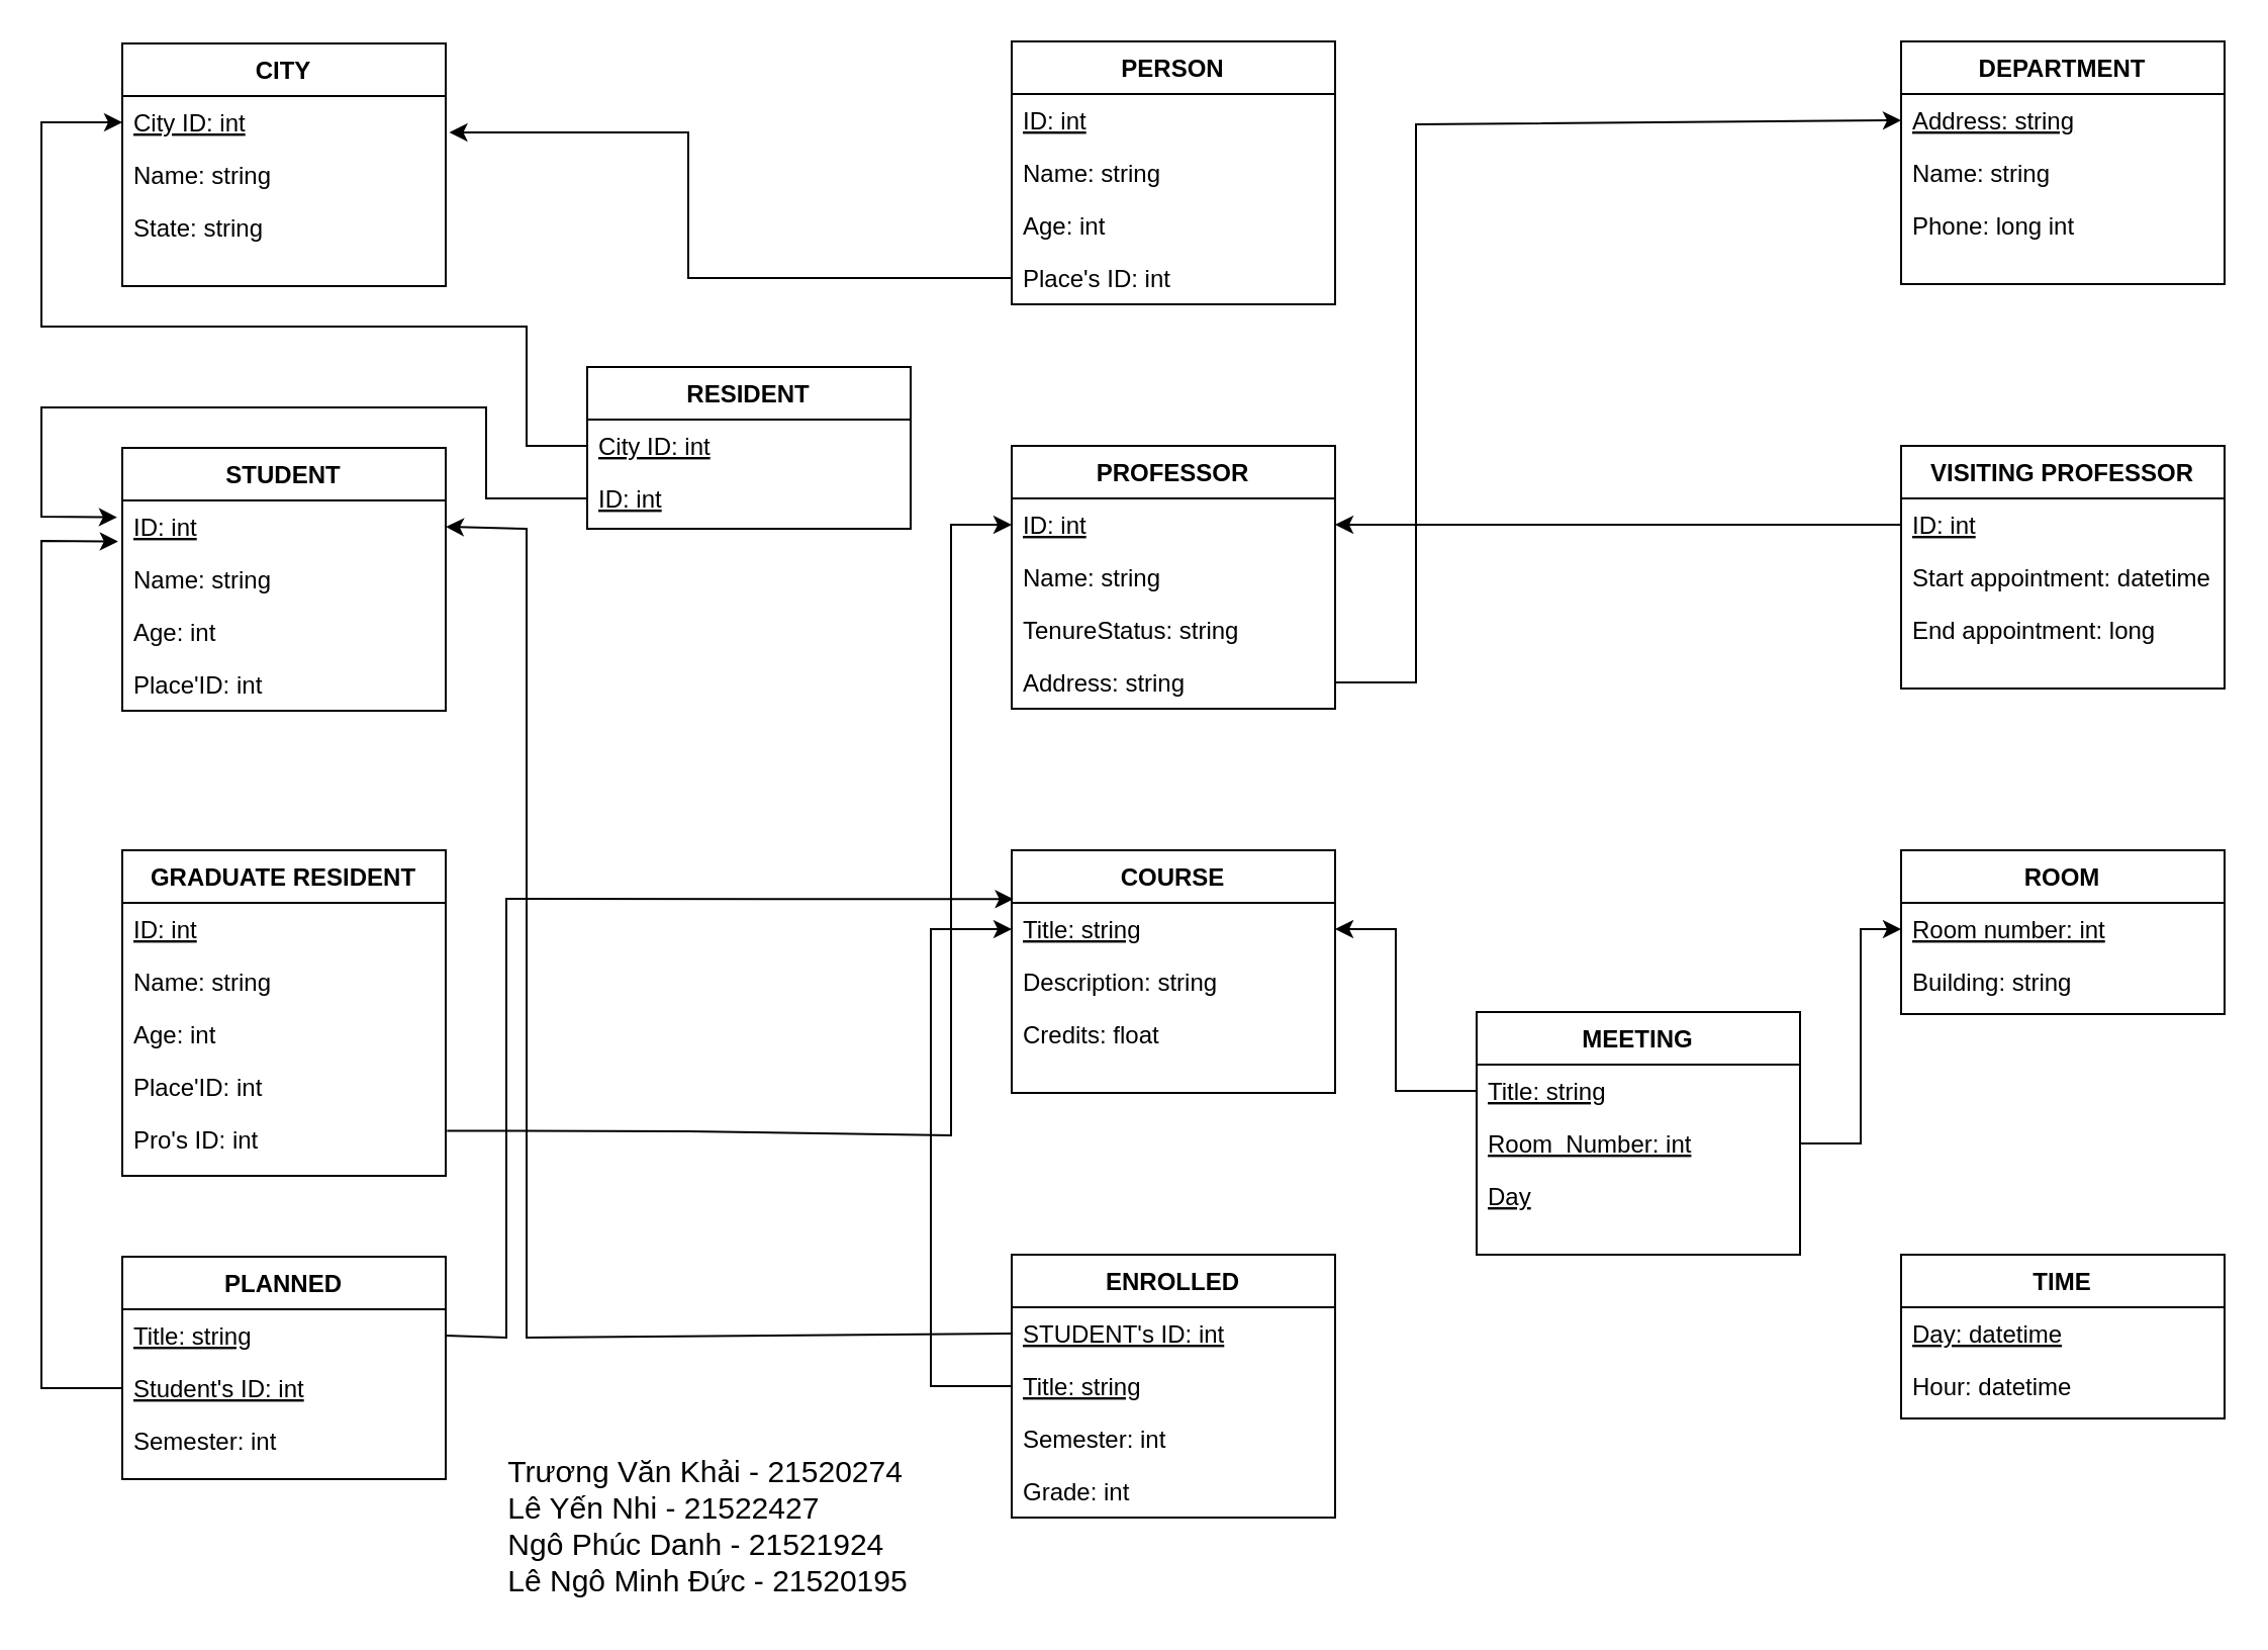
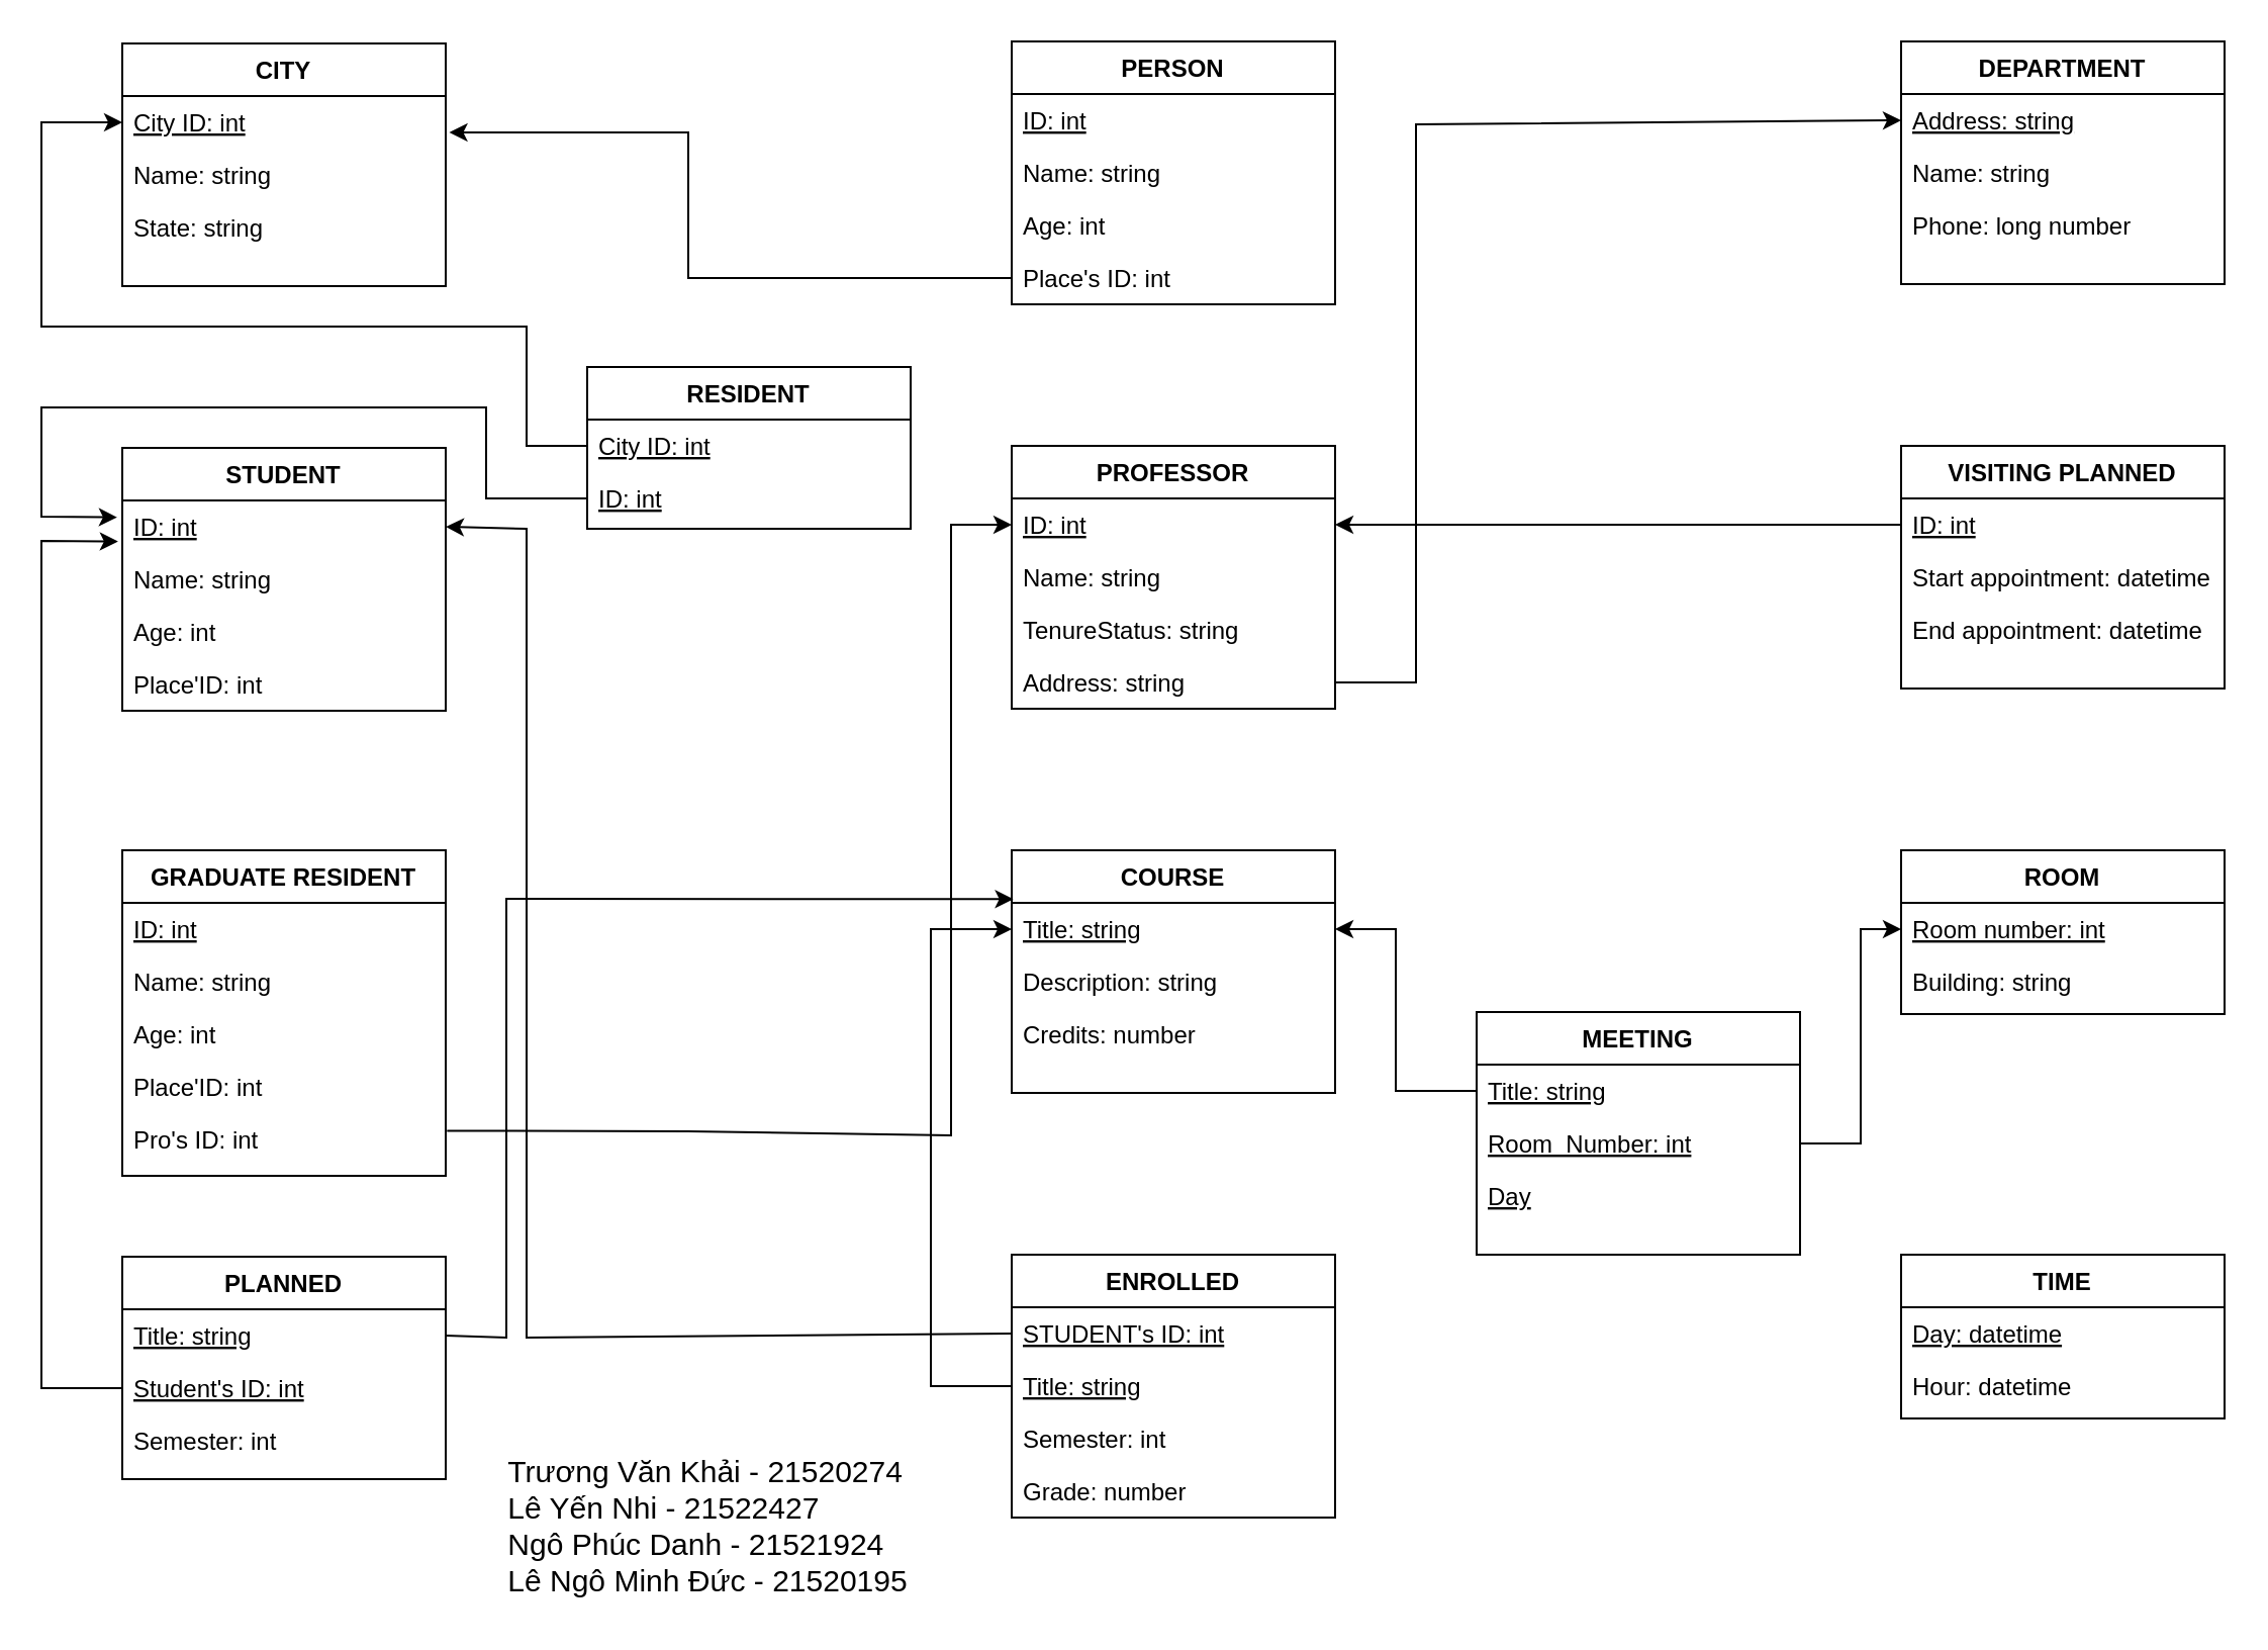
- <mxCell id="18" value="Phone: long int" style="text;align=left;verticalAlign=top;spacingLeft=4;spacingRight=4;overflow=hidden;rotatable=0;points=[[0,0.5],[1,0.5]];portConstraint=eastwest;rounded=0;shadow=0;html=0;" parent="15" vertex="1"><mxGeometry y="78" width="160" height="26" as="geometry" /></mxCell>
+ <mxCell id="18" value="Phone: long number" style="text;align=left;verticalAlign=top;spacingLeft=4;spacingRight=4;overflow=hidden;rotatable=0;points=[[0,0.5],[1,0.5]];portConstraint=eastwest;rounded=0;shadow=0;html=0;" parent="15" vertex="1"><mxGeometry y="78" width="160" height="26" as="geometry" /></mxCell>
- <mxCell id="19" value="VISITING PROFESSOR" style="swimlane;fontStyle=1;align=center;verticalAlign=top;childLayout=stackLayout;horizontal=1;startSize=26;horizontalStack=0;resizeParent=1;resizeLast=0;collapsible=1;marginBottom=0;rounded=0;shadow=0;strokeWidth=1;" parent="1" vertex="1"><mxGeometry x="940" y="220" width="160" height="120" as="geometry"><mxRectangle x="960" y="-1401" width="160" height="26" as="alternateBounds" /></mxGeometry></mxCell>
+ <mxCell id="19" value="VISITING PLANNED" style="swimlane;fontStyle=1;align=center;verticalAlign=top;childLayout=stackLayout;horizontal=1;startSize=26;horizontalStack=0;resizeParent=1;resizeLast=0;collapsible=1;marginBottom=0;rounded=0;shadow=0;strokeWidth=1;" parent="1" vertex="1"><mxGeometry x="940" y="220" width="160" height="120" as="geometry"><mxRectangle x="960" y="-1401" width="160" height="26" as="alternateBounds" /></mxGeometry></mxCell>
- <mxCell id="22" value="End appointment: long" style="text;align=left;verticalAlign=top;spacingLeft=4;spacingRight=4;overflow=hidden;rotatable=0;points=[[0,0.5],[1,0.5]];portConstraint=eastwest;rounded=0;shadow=0;html=0;" parent="19" vertex="1"><mxGeometry y="78" width="160" height="26" as="geometry" /></mxCell>
+ <mxCell id="22" value="End appointment: datetime" style="text;align=left;verticalAlign=top;spacingLeft=4;spacingRight=4;overflow=hidden;rotatable=0;points=[[0,0.5],[1,0.5]];portConstraint=eastwest;rounded=0;shadow=0;html=0;" parent="19" vertex="1"><mxGeometry y="78" width="160" height="26" as="geometry" /></mxCell>
- <mxCell id="42" value="Credits: float" style="text;align=left;verticalAlign=top;spacingLeft=4;spacingRight=4;overflow=hidden;rotatable=0;points=[[0,0.5],[1,0.5]];portConstraint=eastwest;rounded=0;shadow=0;html=0;" parent="39" vertex="1"><mxGeometry y="78" width="160" height="26" as="geometry" /></mxCell>
+ <mxCell id="42" value="Credits: number" style="text;align=left;verticalAlign=top;spacingLeft=4;spacingRight=4;overflow=hidden;rotatable=0;points=[[0,0.5],[1,0.5]];portConstraint=eastwest;rounded=0;shadow=0;html=0;" parent="39" vertex="1"><mxGeometry y="78" width="160" height="26" as="geometry" /></mxCell>
- <mxCell id="47" value="Grade: int" style="text;align=left;verticalAlign=top;spacingLeft=4;spacingRight=4;overflow=hidden;rotatable=0;points=[[0,0.5],[1,0.5]];portConstraint=eastwest;rounded=0;shadow=0;html=0;" parent="43" vertex="1"><mxGeometry y="104" width="160" height="26" as="geometry" /></mxCell>
+ <mxCell id="47" value="Grade: number" style="text;align=left;verticalAlign=top;spacingLeft=4;spacingRight=4;overflow=hidden;rotatable=0;points=[[0,0.5],[1,0.5]];portConstraint=eastwest;rounded=0;shadow=0;html=0;" parent="43" vertex="1"><mxGeometry y="104" width="160" height="26" as="geometry" /></mxCell>
